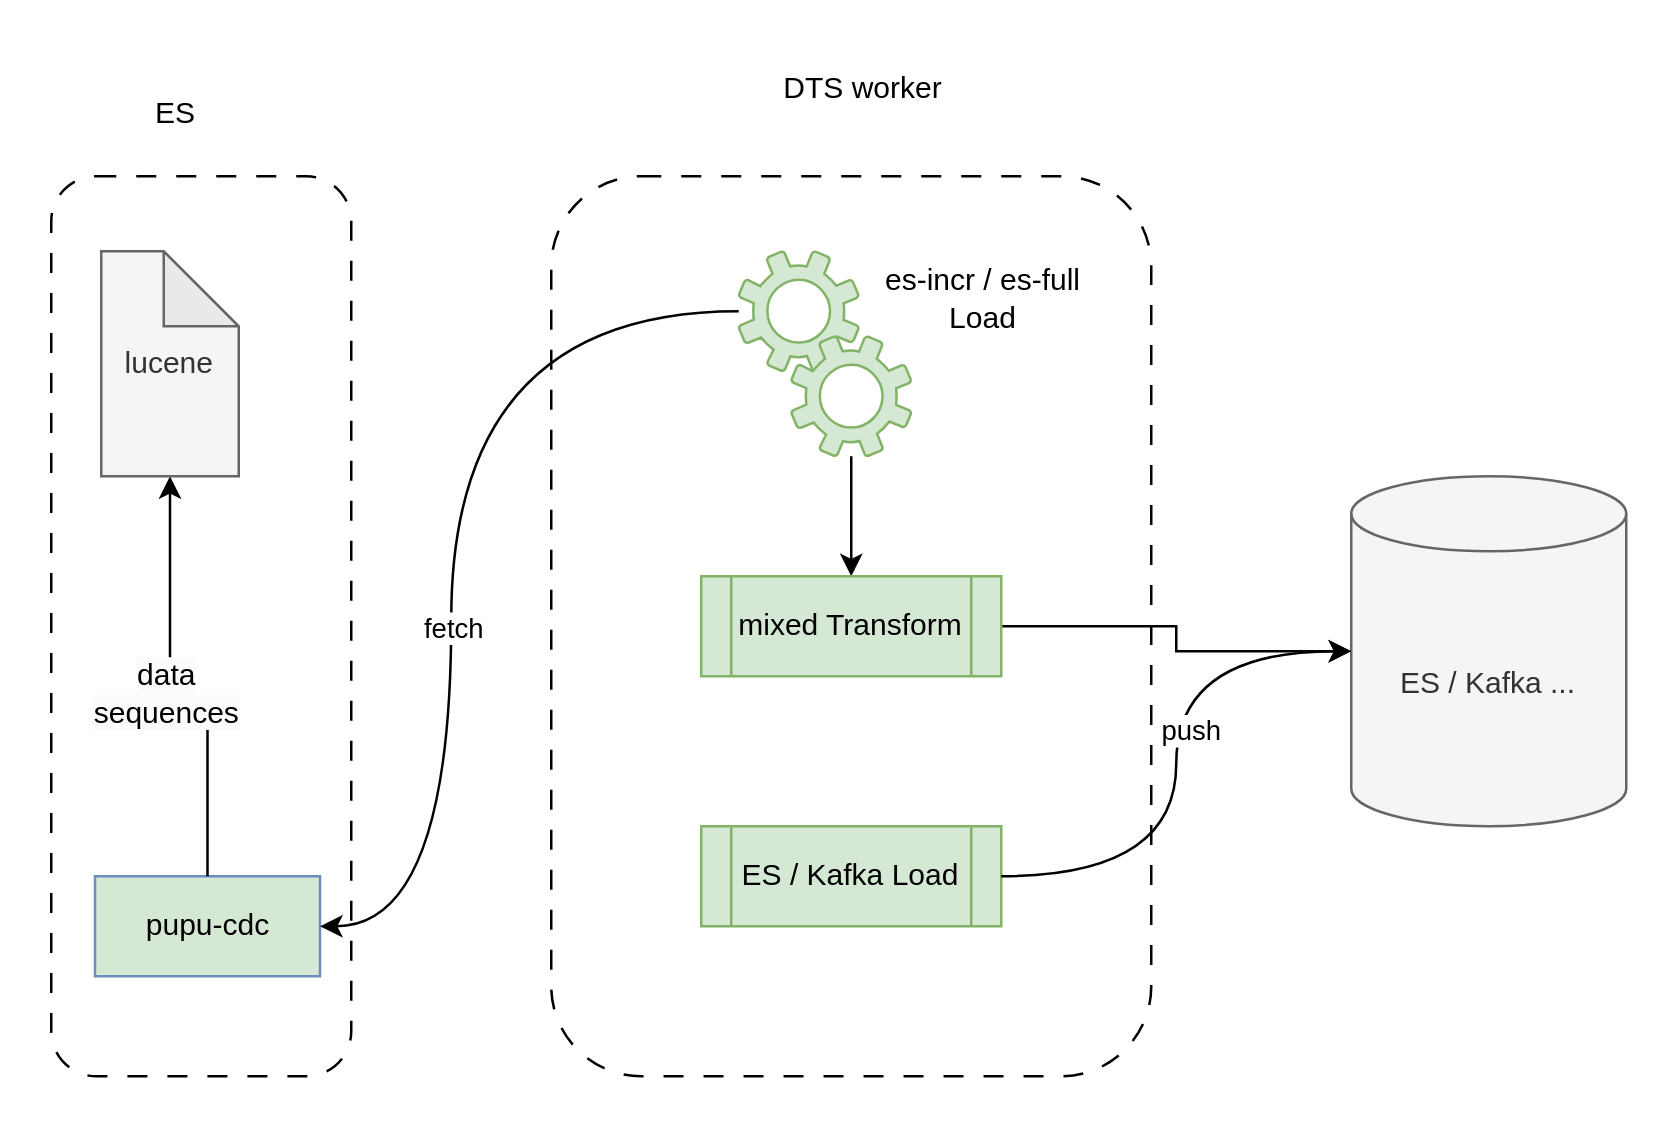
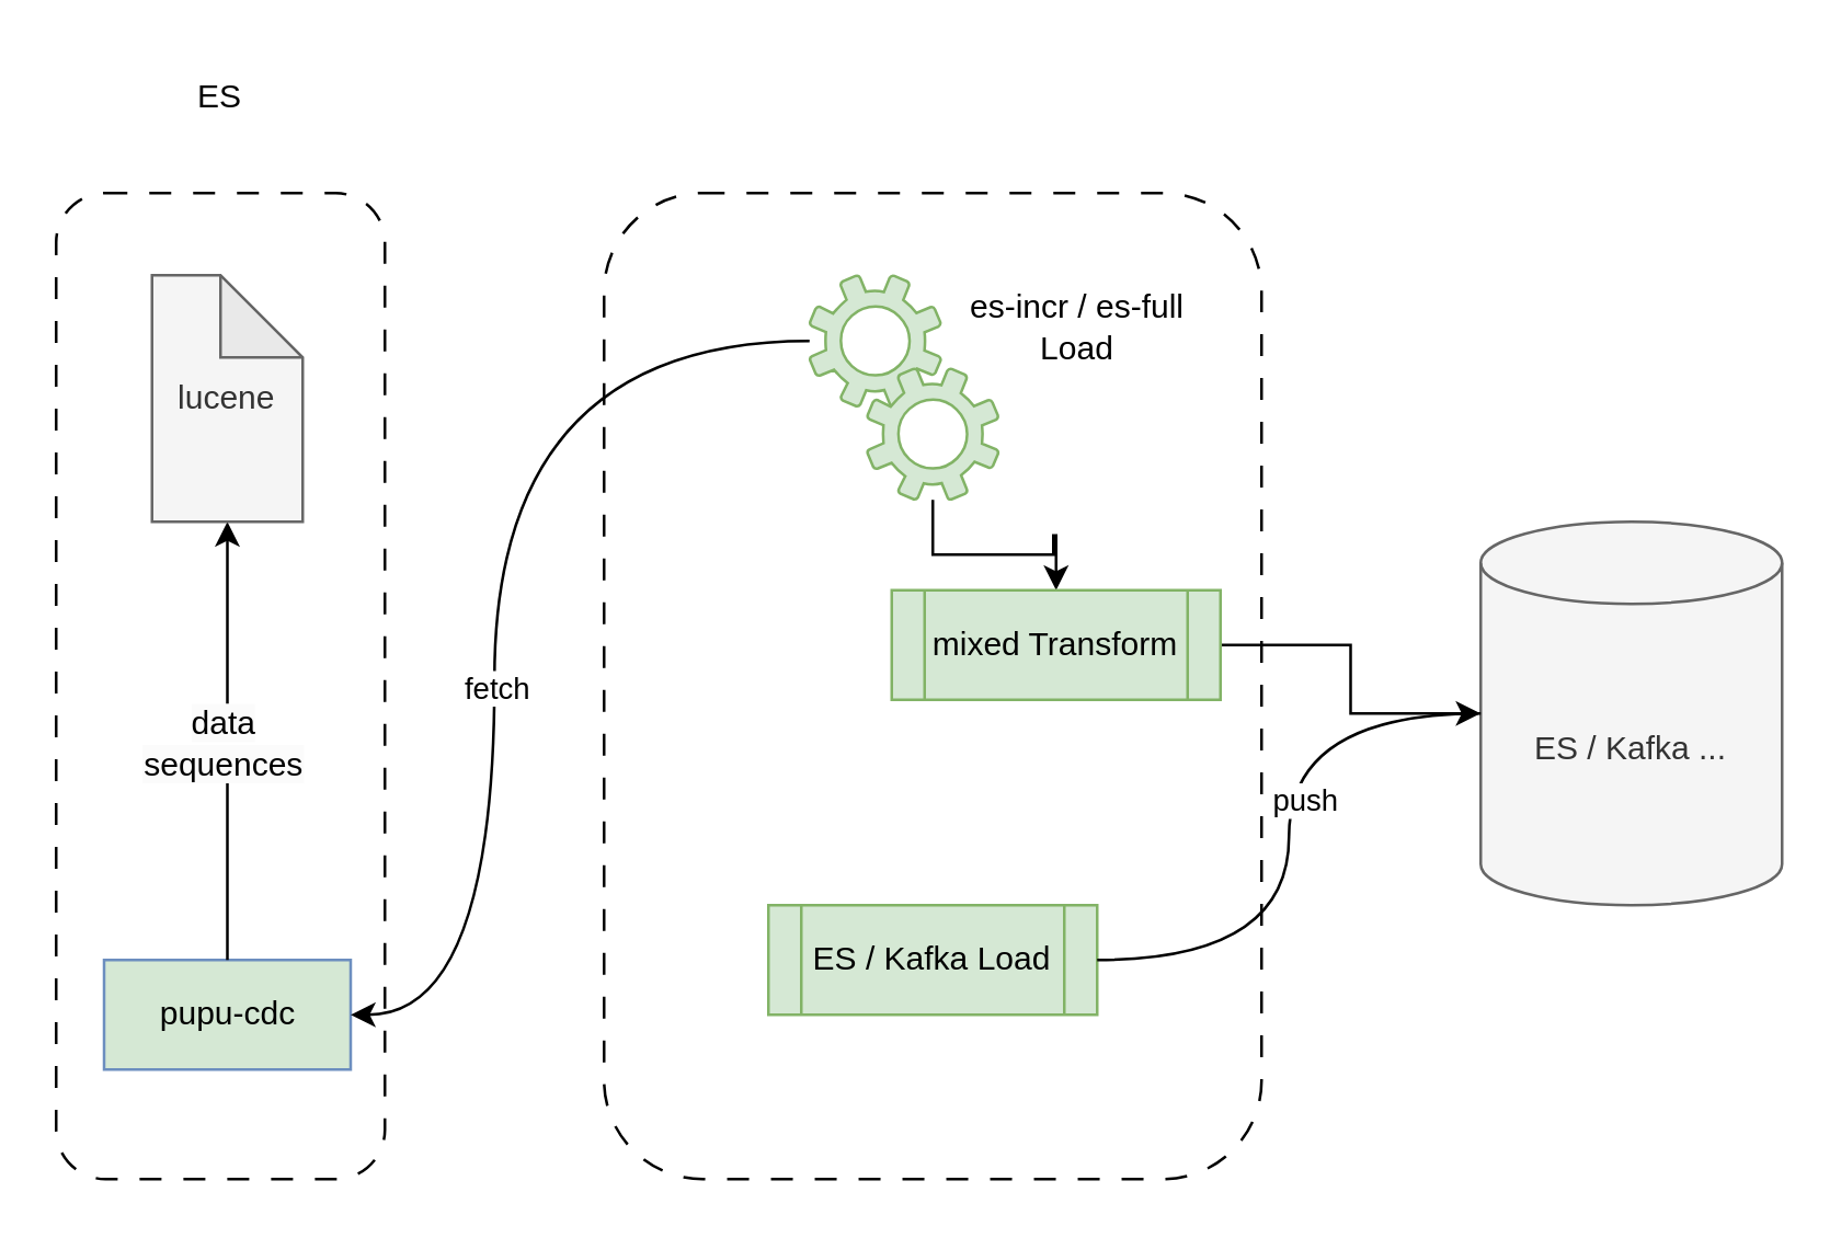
- <mxCell id="6" value="DTS worker" style="text;html=1;align=center;verticalAlign=middle;whiteSpace=wrap;rounded=0;" vertex="1" parent="1"><mxGeometry x="290" y="20" width="110" height="30" as="geometry" /></mxCell>
- <mxCell id="5" value="ES" style="text;html=1;align=center;verticalAlign=middle;whiteSpace=wrap;rounded=0;" vertex="1" parent="1"><mxGeometry x="40" y="30" width="60" height="30" as="geometry" /></mxCell>
+ <mxCell id="5" value="ES" style="text;html=1;align=center;verticalAlign=middle;whiteSpace=wrap;rounded=0;" vertex="1" parent="1"><mxGeometry x="50" y="20" width="60" height="30" as="geometry" /></mxCell>
- <mxCell id="10" value="lucene" style="shape=note;whiteSpace=wrap;html=1;backgroundOutline=1;darkOpacity=0.05;fillColor=#f5f5f5;fontColor=#333333;strokeColor=#666666;" vertex="1" parent="1"><mxGeometry x="40" y="100" width="55" height="90" as="geometry" /></mxCell>
+ <mxCell id="10" value="lucene" style="shape=note;whiteSpace=wrap;html=1;backgroundOutline=1;darkOpacity=0.05;fillColor=#f5f5f5;fontColor=#333333;strokeColor=#666666;" vertex="1" parent="1"><mxGeometry x="55" y="100" width="55" height="90" as="geometry" /></mxCell>
- <mxCell id="18" value="mixed Transform" style="shape=process;whiteSpace=wrap;html=1;backgroundOutline=1;fillColor=#d5e8d4;strokeColor=#82b366;" vertex="1" parent="1"><mxGeometry x="280" y="230" width="120" height="40" as="geometry" /></mxCell>
+ <mxCell id="18" value="mixed Transform" style="shape=process;whiteSpace=wrap;html=1;backgroundOutline=1;fillColor=#d5e8d4;strokeColor=#82b366;" vertex="1" parent="1"><mxGeometry x="325" y="215" width="120" height="40" as="geometry" /></mxCell>
- <mxCell id="20" style="edgeStyle=orthogonalEdgeStyle;rounded=0;orthogonalLoop=1;jettySize=auto;html=1;entryX=0;entryY=0.5;entryDx=0;entryDy=0;entryPerimeter=0;curved=1;" edge="1" parent="1" source="19" target="4"><mxGeometry relative="1" as="geometry" /></mxCell>
+ <mxCell id="20" style="edgeStyle=orthogonalEdgeStyle;rounded=0;orthogonalLoop=1;jettySize=auto;html=1;entryX=0;entryY=0.5;entryDx=0;entryDy=0;entryPerimeter=0;curved=1;endArrow=none;" edge="1" parent="1" source="19" target="4"><mxGeometry relative="1" as="geometry" /></mxCell>
